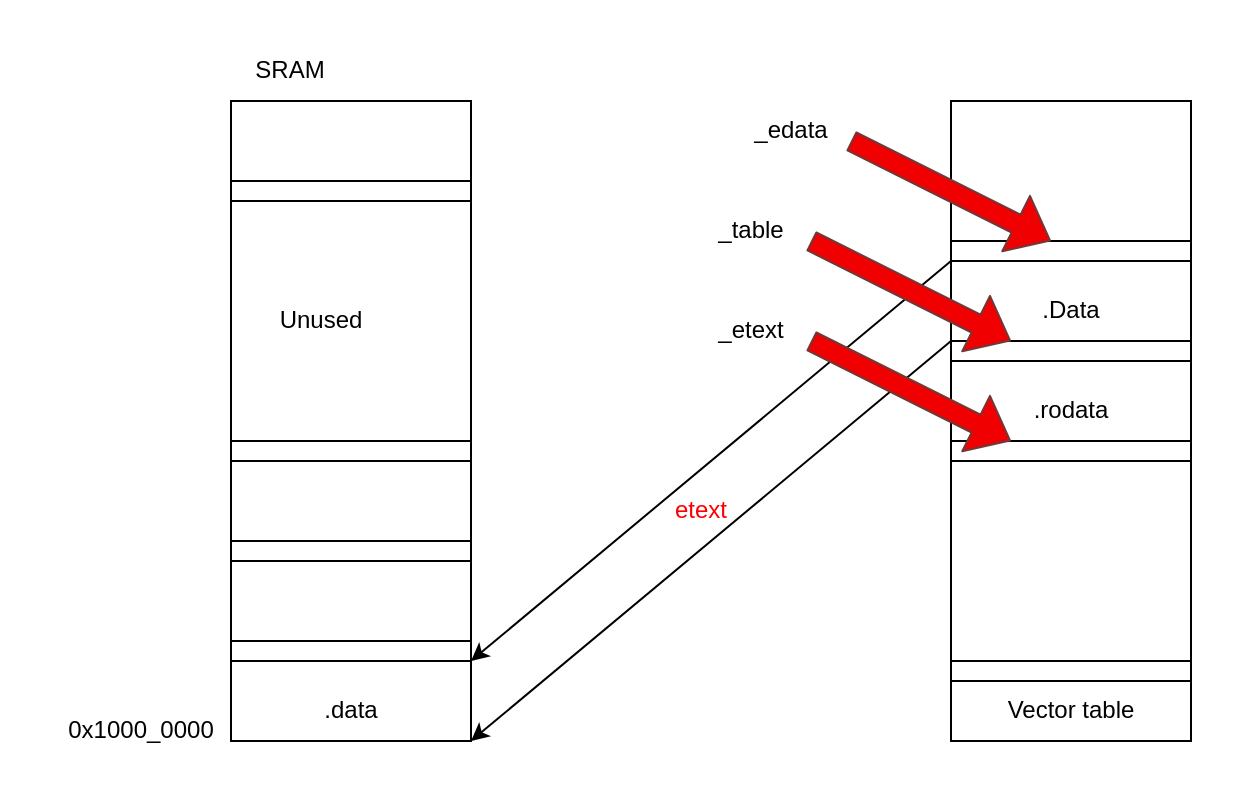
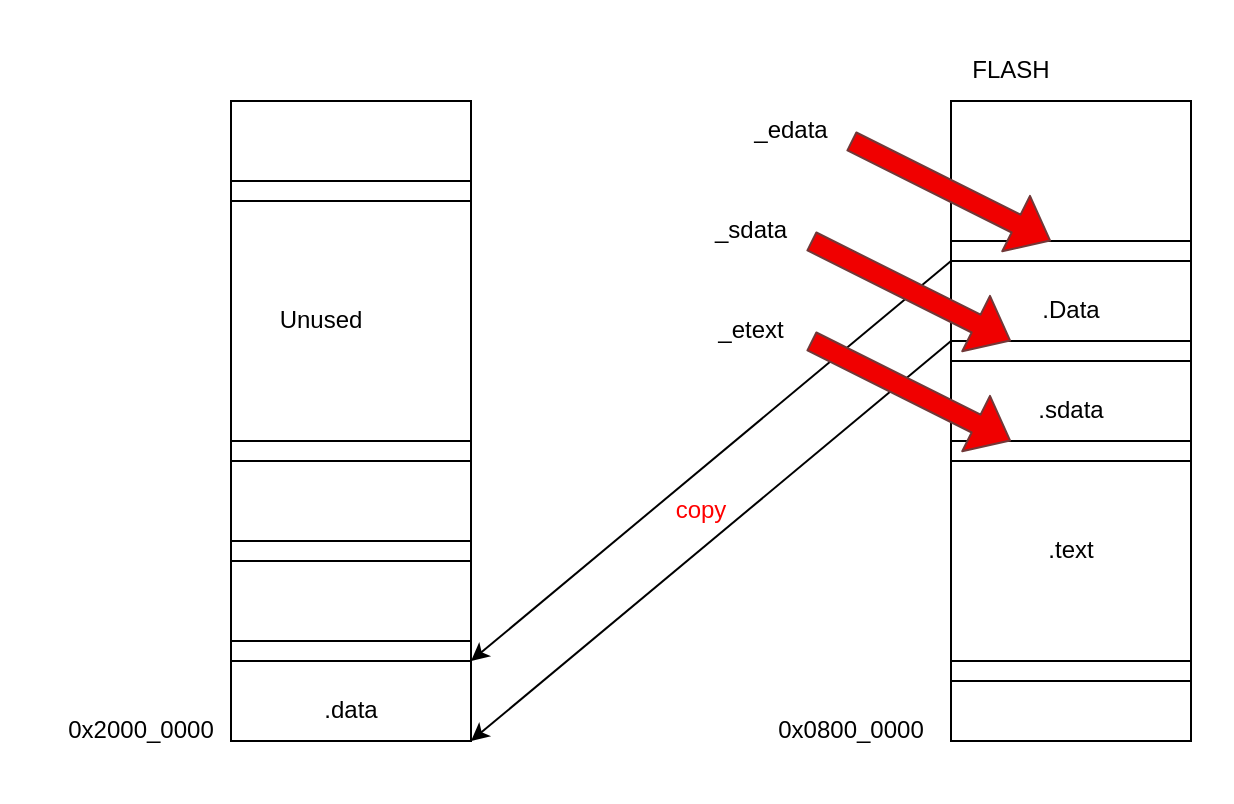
- <mxCell id="4" value="SRAM" style="text;html=1;align=center;verticalAlign=middle;whiteSpace=wrap;rounded=0;" vertex="1" parent="1"><mxGeometry x="115" y="20" width="60" height="30" as="geometry" /></mxCell>
+ <mxCell id="5" value="FLASH" style="text;html=1;align=center;verticalAlign=middle;resizable=0;points=[];autosize=1;strokeColor=none;fillColor=none;" vertex="1" parent="1"><mxGeometry x="475" y="20" width="60" height="30" as="geometry" /></mxCell>
- <mxCell id="12" value="_table" style="text;html=1;align=center;verticalAlign=middle;resizable=0;points=[];autosize=1;strokeColor=none;fillColor=none;" vertex="1" parent="1"><mxGeometry x="345" y="100" width="60" height="30" as="geometry" /></mxCell>
+ <mxCell id="12" value="_sdata" style="text;html=1;align=center;verticalAlign=middle;resizable=0;points=[];autosize=1;strokeColor=none;fillColor=none;" vertex="1" parent="1"><mxGeometry x="345" y="100" width="60" height="30" as="geometry" /></mxCell>
- <mxCell id="18" value=".rodata" style="text;html=1;align=center;verticalAlign=middle;resizable=0;points=[];autosize=1;strokeColor=none;fillColor=none;" vertex="1" parent="1"><mxGeometry x="505" y="190" width="60" height="30" as="geometry" /></mxCell>
+ <mxCell id="18" value=".sdata" style="text;html=1;align=center;verticalAlign=middle;resizable=0;points=[];autosize=1;strokeColor=none;fillColor=none;" vertex="1" parent="1"><mxGeometry x="505" y="190" width="60" height="30" as="geometry" /></mxCell>
- <mxCell id="25" value="&lt;font style=&quot;color: light-dark(rgb(255, 0, 0), rgb(237, 237, 237));&quot;&gt;etext&lt;/font&gt;" style="text;html=1;align=center;verticalAlign=middle;resizable=0;points=[];autosize=1;strokeColor=none;fillColor=none;" vertex="1" parent="1"><mxGeometry x="325" y="240" width="50" height="30" as="geometry" /></mxCell>
+ <mxCell id="25" value="&lt;font style=&quot;color: light-dark(rgb(255, 0, 0), rgb(237, 237, 237));&quot;&gt;copy&lt;/font&gt;" style="text;html=1;align=center;verticalAlign=middle;resizable=0;points=[];autosize=1;strokeColor=none;fillColor=none;" vertex="1" parent="1"><mxGeometry x="325" y="240" width="50" height="30" as="geometry" /></mxCell>
+ <mxCell id="19" value=".text" style="text;html=1;align=center;verticalAlign=middle;resizable=0;points=[];autosize=1;strokeColor=none;fillColor=none;" vertex="1" parent="1"><mxGeometry x="510" y="260" width="50" height="30" as="geometry" /></mxCell>
- <mxCell id="20" value="Vector table" style="text;html=1;align=center;verticalAlign=middle;resizable=0;points=[];autosize=1;strokeColor=none;fillColor=none;" vertex="1" parent="1"><mxGeometry x="490" y="340" width="90" height="30" as="geometry" /></mxCell>
- <mxCell id="24" value="0x1000_0000" style="text;html=1;align=center;verticalAlign=middle;resizable=0;points=[];autosize=1;strokeColor=none;fillColor=none;" vertex="1" parent="1"><mxGeometry x="20" y="350" width="100" height="30" as="geometry" /></mxCell>
+ <mxCell id="24" value="0x2000_0000" style="text;html=1;align=center;verticalAlign=middle;resizable=0;points=[];autosize=1;strokeColor=none;fillColor=none;" vertex="1" parent="1"><mxGeometry x="20" y="350" width="100" height="30" as="geometry" /></mxCell>
+ <mxCell id="23" value="0x0800_0000" style="text;html=1;align=center;verticalAlign=middle;resizable=0;points=[];autosize=1;strokeColor=none;fillColor=none;" vertex="1" parent="1"><mxGeometry x="375" y="350" width="100" height="30" as="geometry" /></mxCell>
